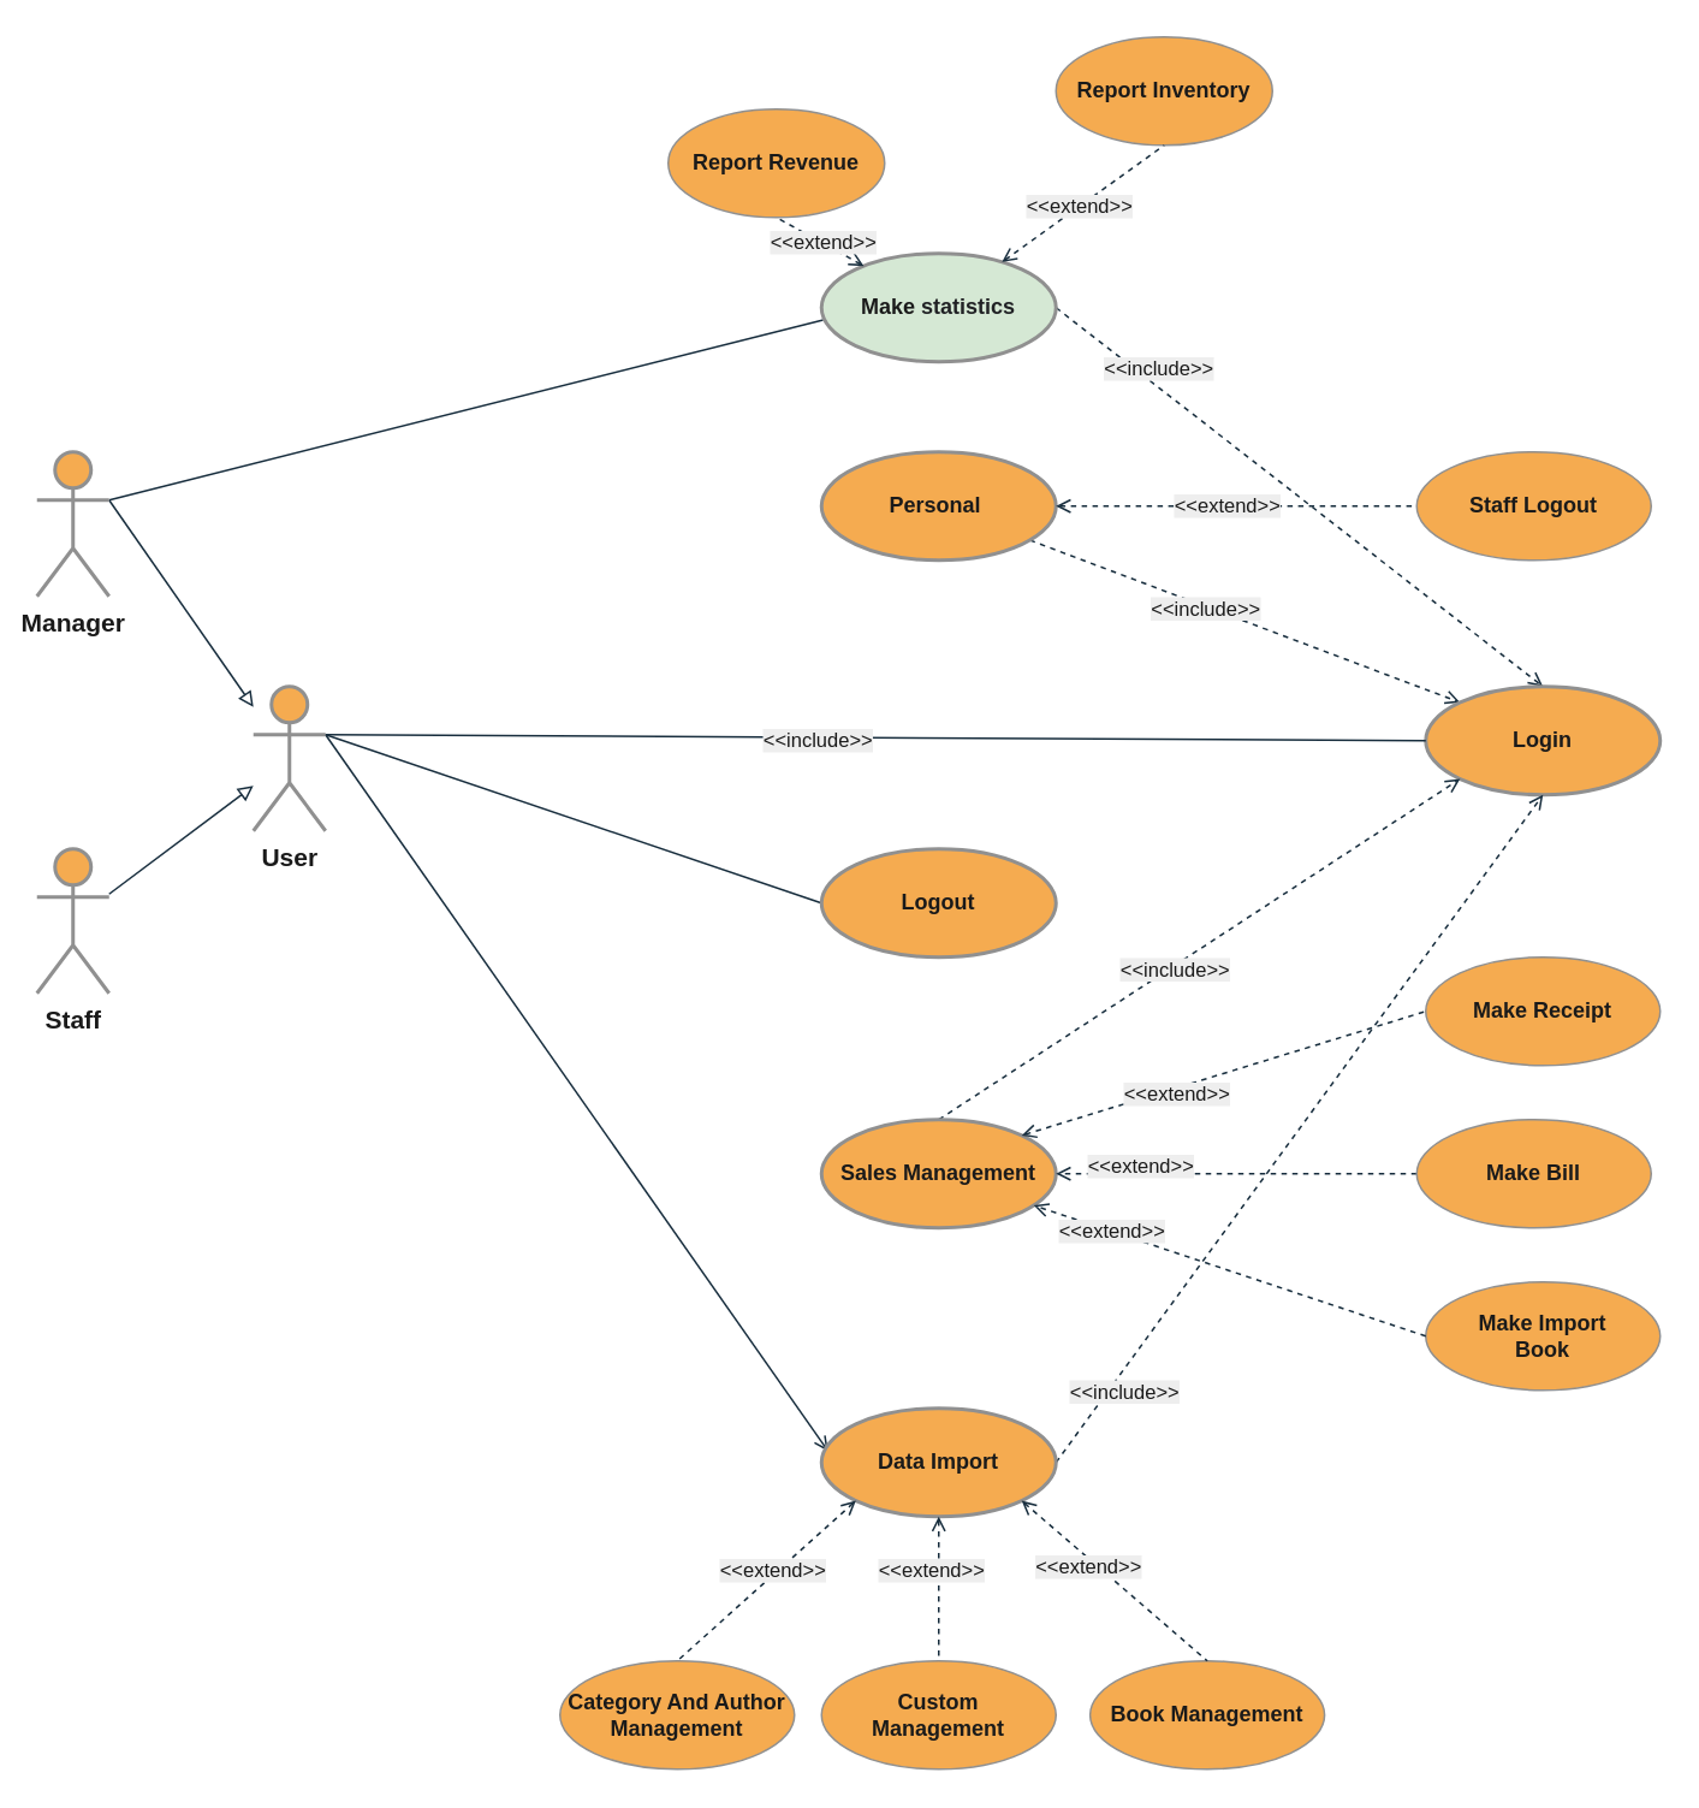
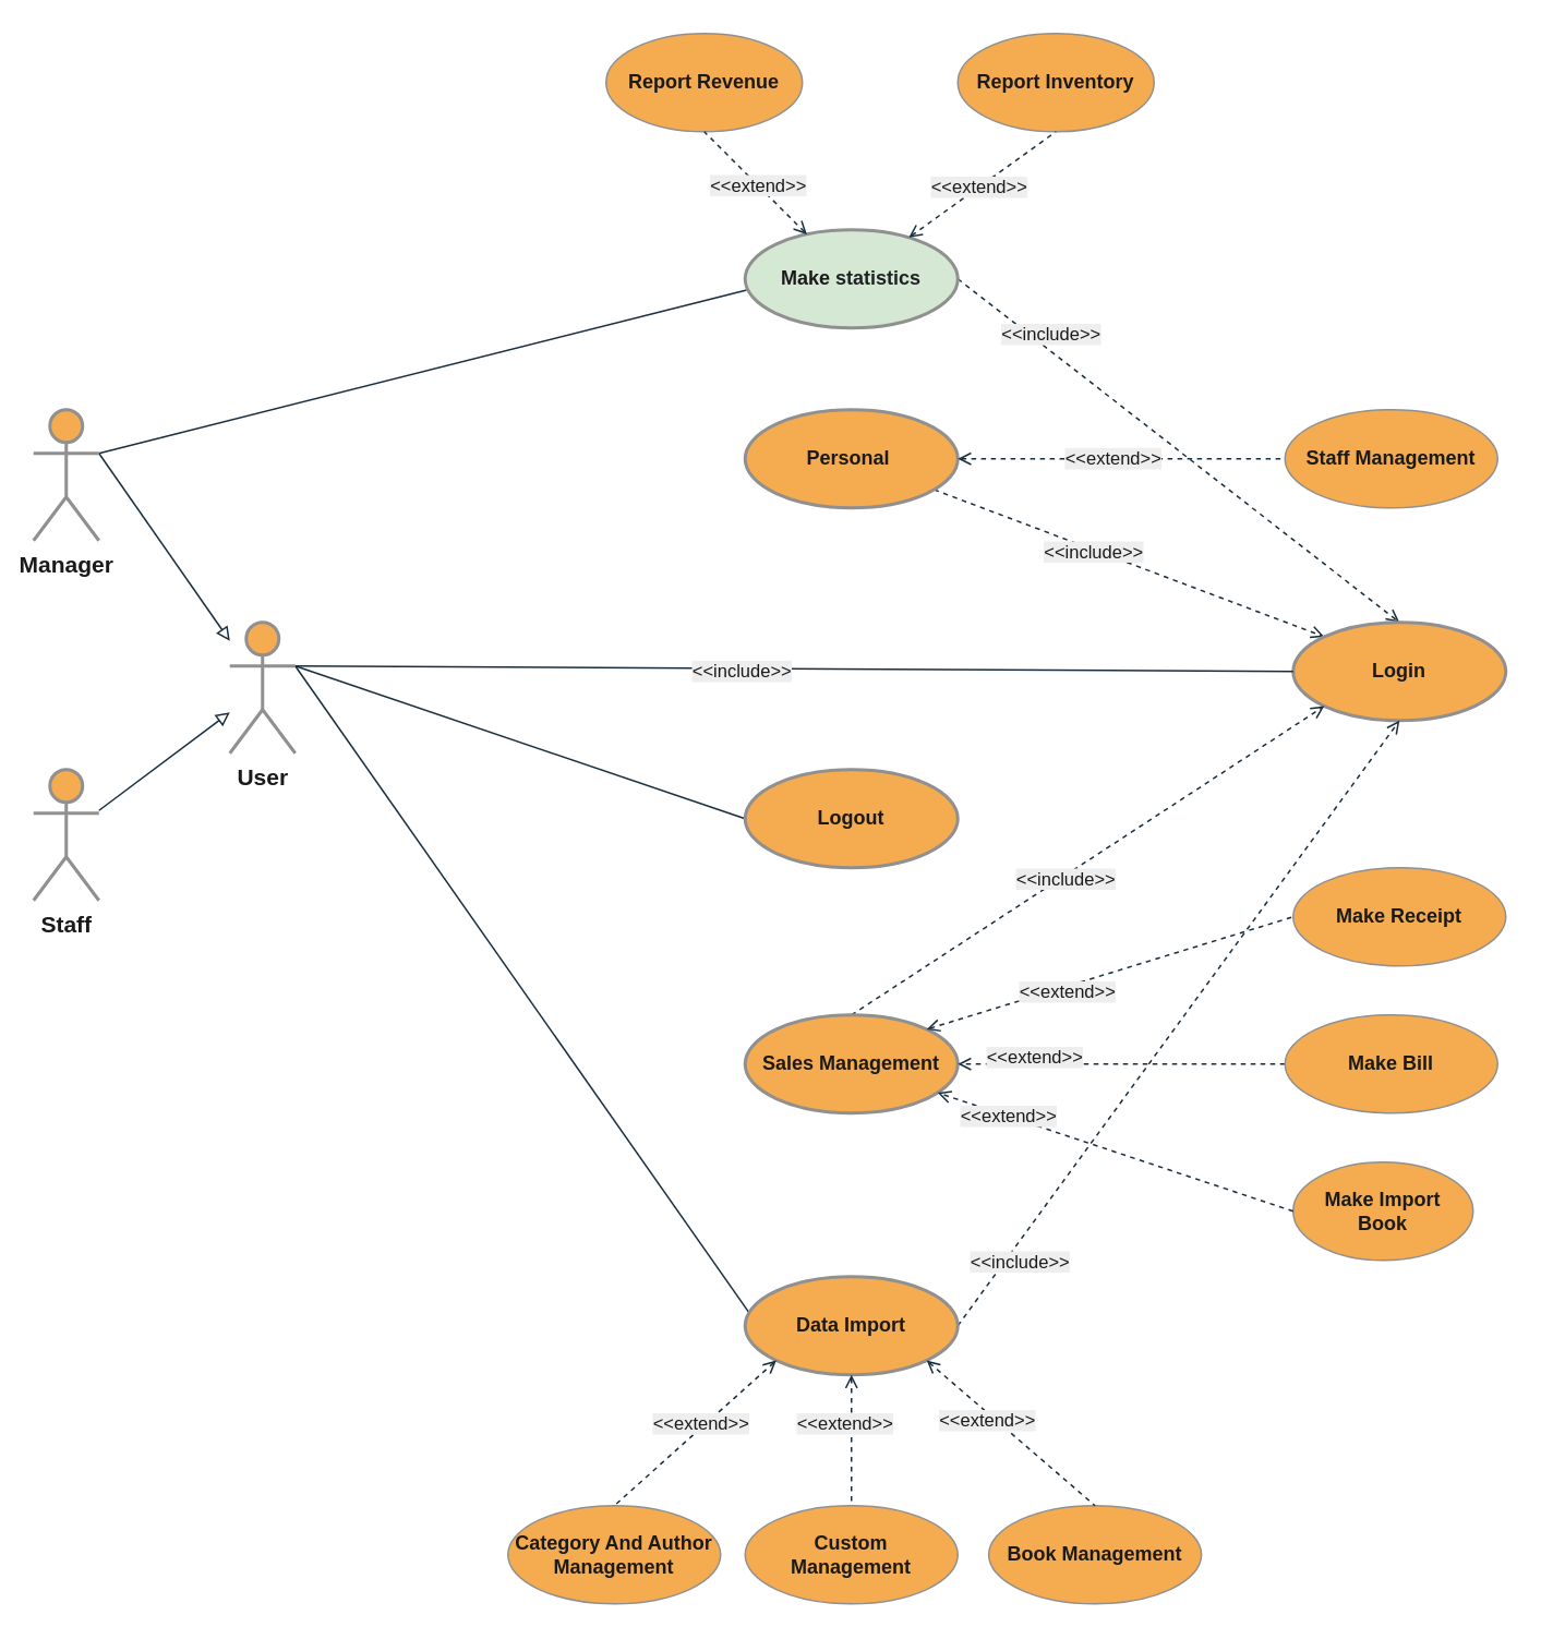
- <mxCell id="40" value="&lt;b&gt;Report Revenue&lt;/b&gt;" style="ellipse;whiteSpace=wrap;html=1;fillColor=#F5AB50;strokeColor=#909090;fontColor=#1A1A1A;" vertex="1" parent="1"><mxGeometry x="370" y="60" width="120" height="60" as="geometry" /></mxCell>
+ <mxCell id="40" value="&lt;b&gt;Report Revenue&lt;/b&gt;" style="ellipse;whiteSpace=wrap;html=1;fillColor=#F5AB50;strokeColor=#909090;fontColor=#1A1A1A;" vertex="1" parent="1"><mxGeometry x="370" y="20" width="120" height="60" as="geometry" /></mxCell>
- <mxCell id="36" value="&lt;b&gt;Staff Logout&lt;/b&gt;" style="ellipse;whiteSpace=wrap;html=1;fillColor=#F5AB50;strokeColor=#909090;fontColor=#1A1A1A;" vertex="1" parent="1"><mxGeometry x="785" y="250" width="130" height="60" as="geometry" /></mxCell>
+ <mxCell id="36" value="&lt;b&gt;Staff Management&lt;/b&gt;" style="ellipse;whiteSpace=wrap;html=1;fillColor=#F5AB50;strokeColor=#909090;fontColor=#1A1A1A;" vertex="1" parent="1"><mxGeometry x="785" y="250" width="130" height="60" as="geometry" /></mxCell>
- <mxCell id="25" value="&lt;b&gt;Make Import &lt;br&gt;Book&lt;/b&gt;" style="ellipse;whiteSpace=wrap;html=1;fillColor=#F5AB50;strokeColor=#909090;fontColor=#1A1A1A;" vertex="1" parent="1"><mxGeometry x="790" y="710" width="130" height="60" as="geometry" /></mxCell>
+ <mxCell id="25" value="&lt;b&gt;Make Import &lt;br&gt;Book&lt;/b&gt;" style="ellipse;whiteSpace=wrap;html=1;fillColor=#F5AB50;strokeColor=#909090;fontColor=#1A1A1A;" vertex="1" parent="1"><mxGeometry x="790" y="710" width="110" height="60" as="geometry" /></mxCell>
- <mxCell id="7" style="edgeStyle=none;rounded=0;orthogonalLoop=1;jettySize=auto;html=1;entryX=0.028;entryY=0.396;entryDx=0;entryDy=0;entryPerimeter=0;endArrow=open;endFill=0;strokeColor=#182E3E;fontColor=#1A1A1A;labelBackgroundColor=#EEEEEE;exitX=1;exitY=0.333;exitDx=0;exitDy=0;exitPerimeter=0;" edge="1" parent="1" source="9" target="22"><mxGeometry relative="1" as="geometry"><mxPoint x="180" y="410" as="sourcePoint" /></mxGeometry></mxCell>
+ <mxCell id="7" style="edgeStyle=none;rounded=0;orthogonalLoop=1;jettySize=auto;html=1;entryX=0.028;entryY=0.396;entryDx=0;entryDy=0;entryPerimeter=0;endArrow=none;endFill=0;strokeColor=#182E3E;fontColor=#1A1A1A;labelBackgroundColor=#EEEEEE;exitX=1;exitY=0.333;exitDx=0;exitDy=0;exitPerimeter=0;" edge="1" parent="1" source="9" target="22"><mxGeometry relative="1" as="geometry"><mxPoint x="180" y="410" as="sourcePoint" /></mxGeometry></mxCell>
